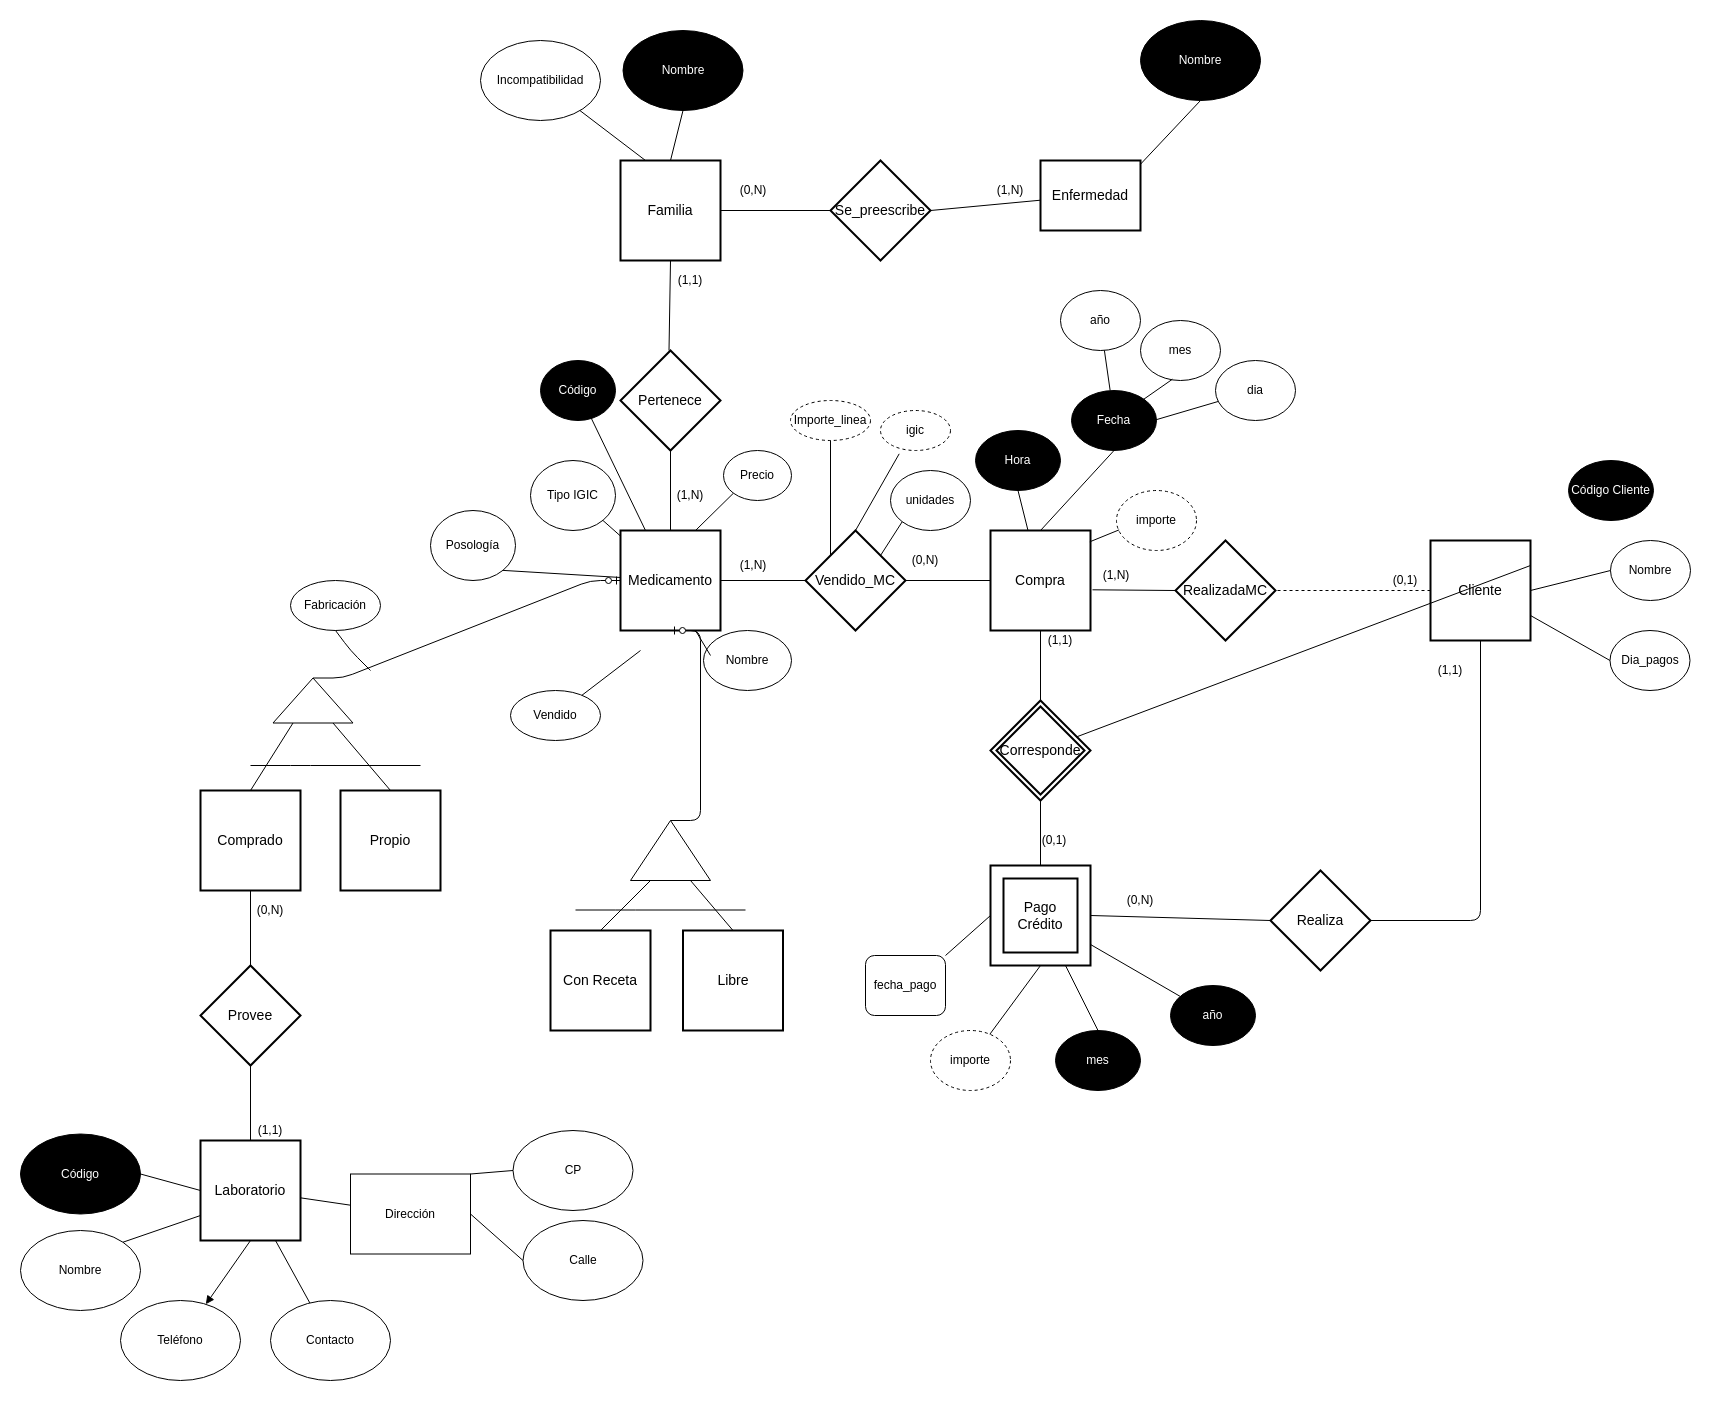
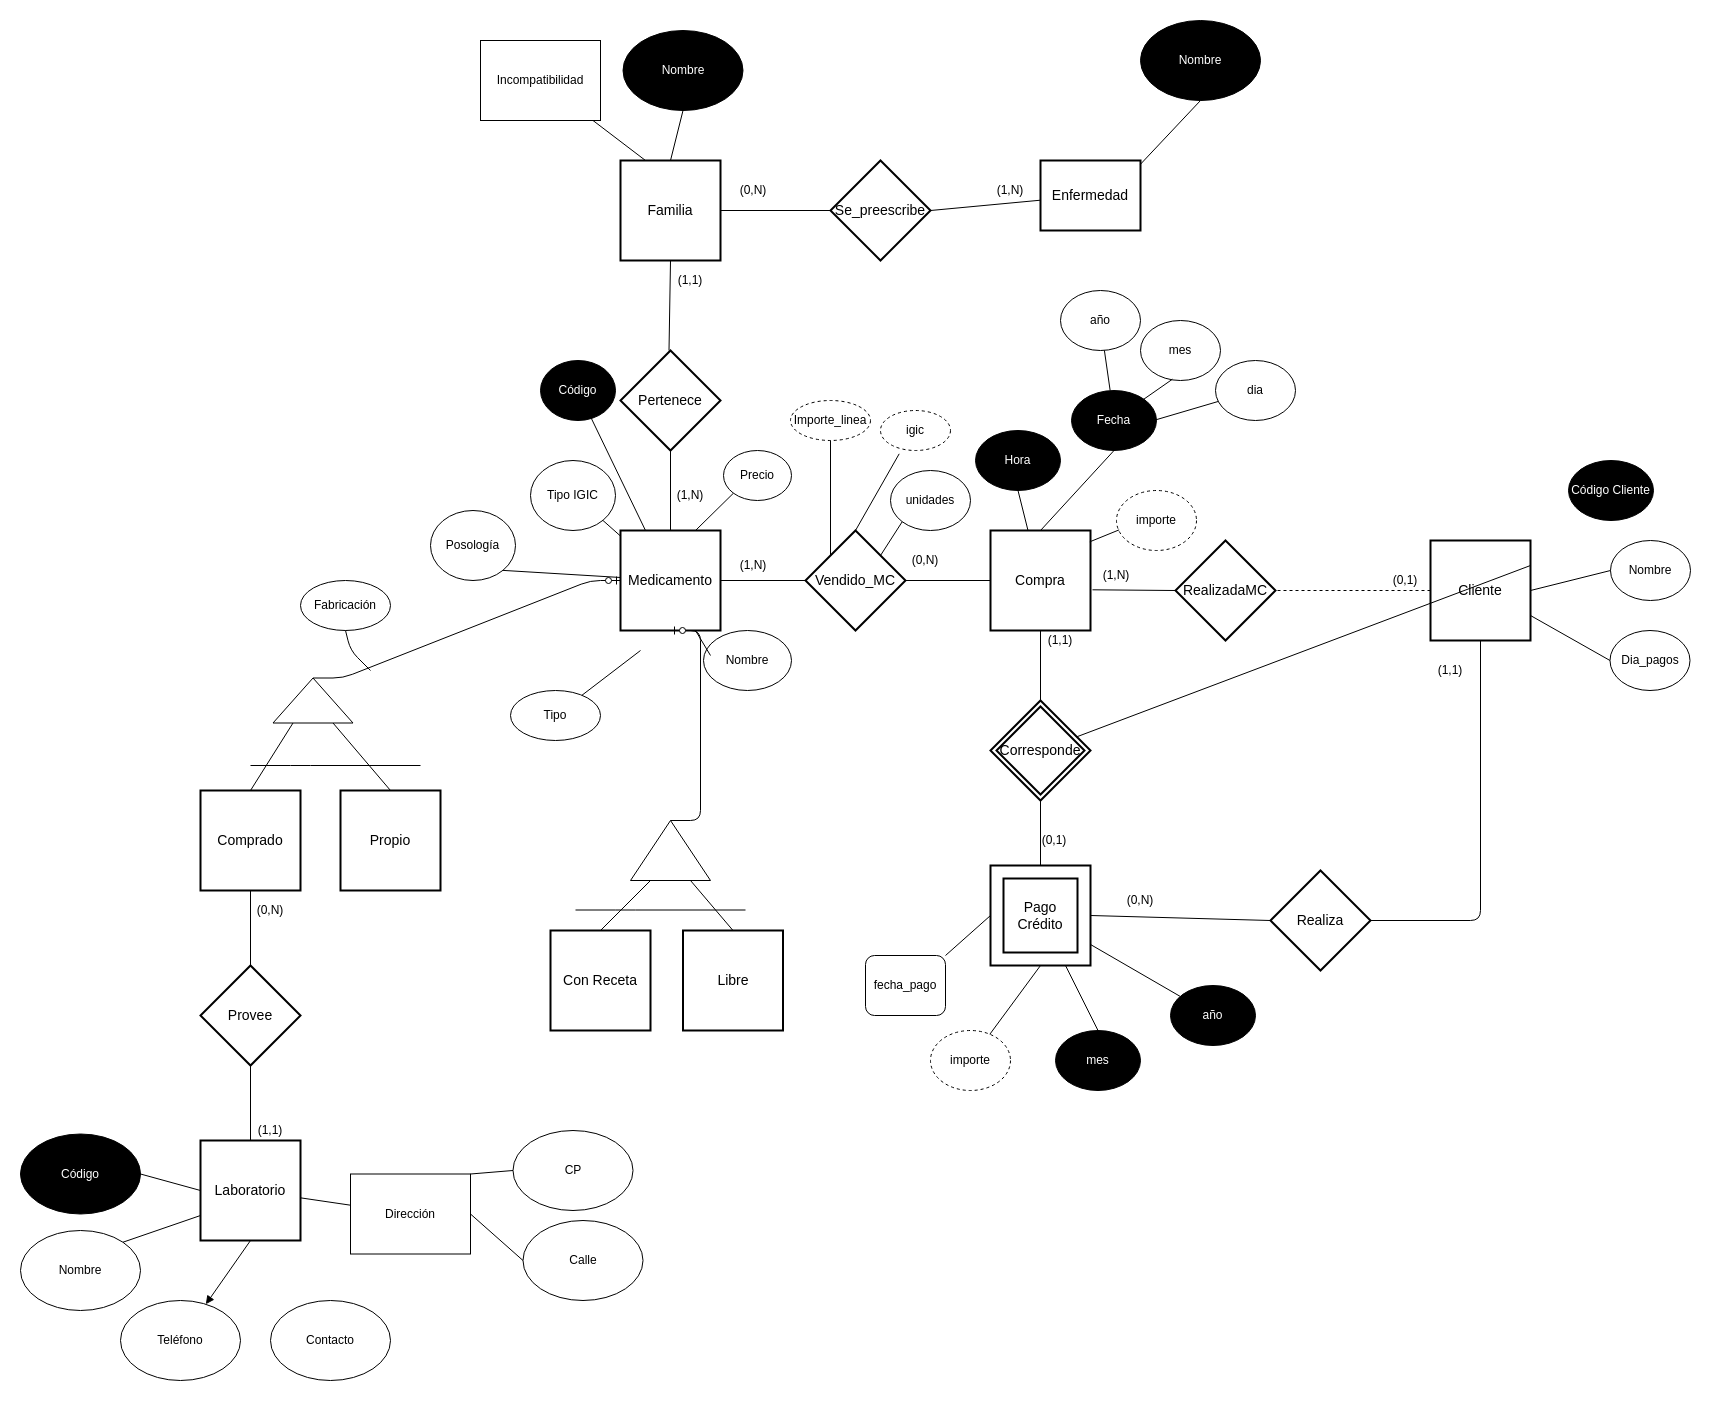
- <mxCell id="53" value="Incompatibilidad" style="ellipse;whiteSpace=wrap;html=1;fillColor=#FFFFFF;fontColor=#000000;" vertex="1" parent="1"><mxGeometry x="480" y="40" width="120" height="80" as="geometry" /></mxCell>
+ <mxCell id="53" value="Incompatibilidad" style="whiteSpace=wrap;html=1;fillColor=#FFFFFF;fontColor=#000000;rounded=0;" vertex="1" parent="1"><mxGeometry x="480" y="40" width="120" height="80" as="geometry" /></mxCell>
- <mxCell id="20" value="Fabricación" style="ellipse;whiteSpace=wrap;html=1;" vertex="1" parent="1"><mxGeometry x="290" y="580" width="90" height="50" as="geometry" /></mxCell>
+ <mxCell id="20" value="Fabricación" style="ellipse;whiteSpace=wrap;html=1;" vertex="1" parent="1"><mxGeometry x="300" y="580" width="90" height="50" as="geometry" /></mxCell>
- <mxCell id="15" value="Vendido" style="ellipse;whiteSpace=wrap;html=1;" vertex="1" parent="1"><mxGeometry x="510" y="690" width="90" height="50" as="geometry" /></mxCell>
+ <mxCell id="15" value="Tipo" style="ellipse;whiteSpace=wrap;html=1;" vertex="1" parent="1"><mxGeometry x="510" y="690" width="90" height="50" as="geometry" /></mxCell>
- <mxCell id="109" value="" style="endArrow=none;html=1;entryX=0.75;entryY=1;entryDx=0;entryDy=0;" edge="1" parent="1" source="60" target="9"><mxGeometry width="50" height="50" relative="1" as="geometry"><mxPoint x="300" y="1115" as="sourcePoint" /><mxPoint x="300" y="1190" as="targetPoint" /></mxGeometry></mxCell>
